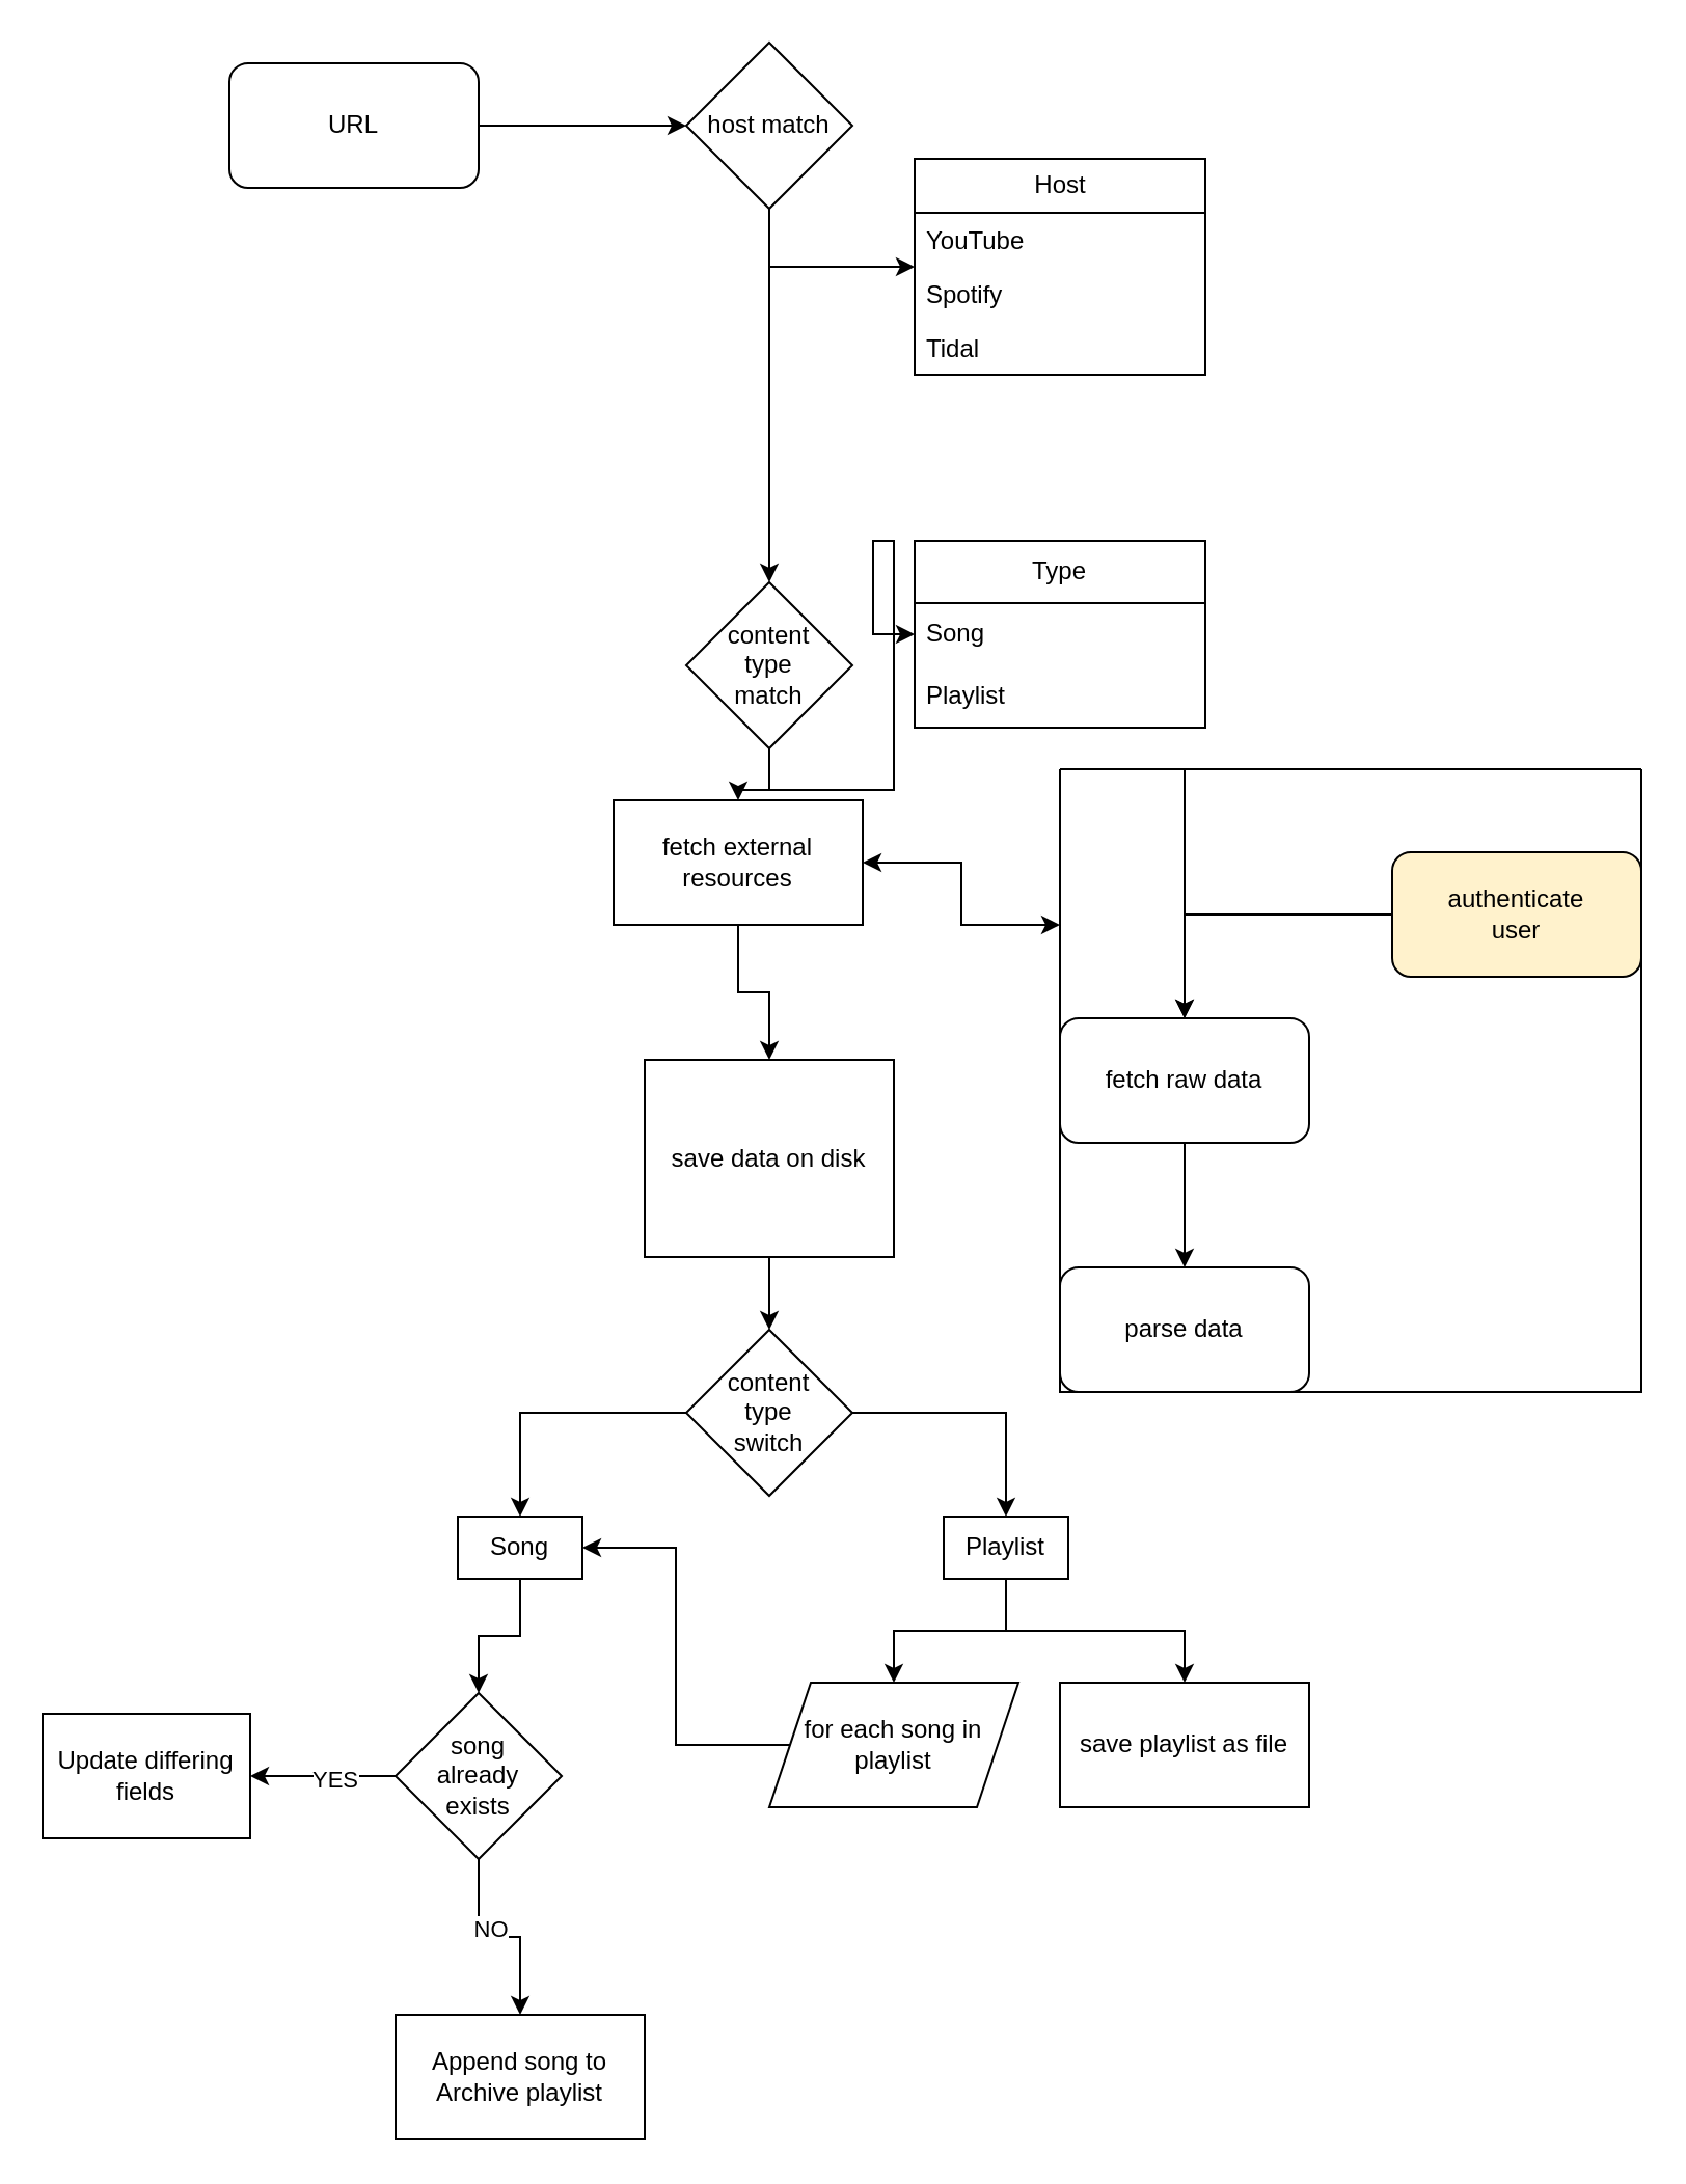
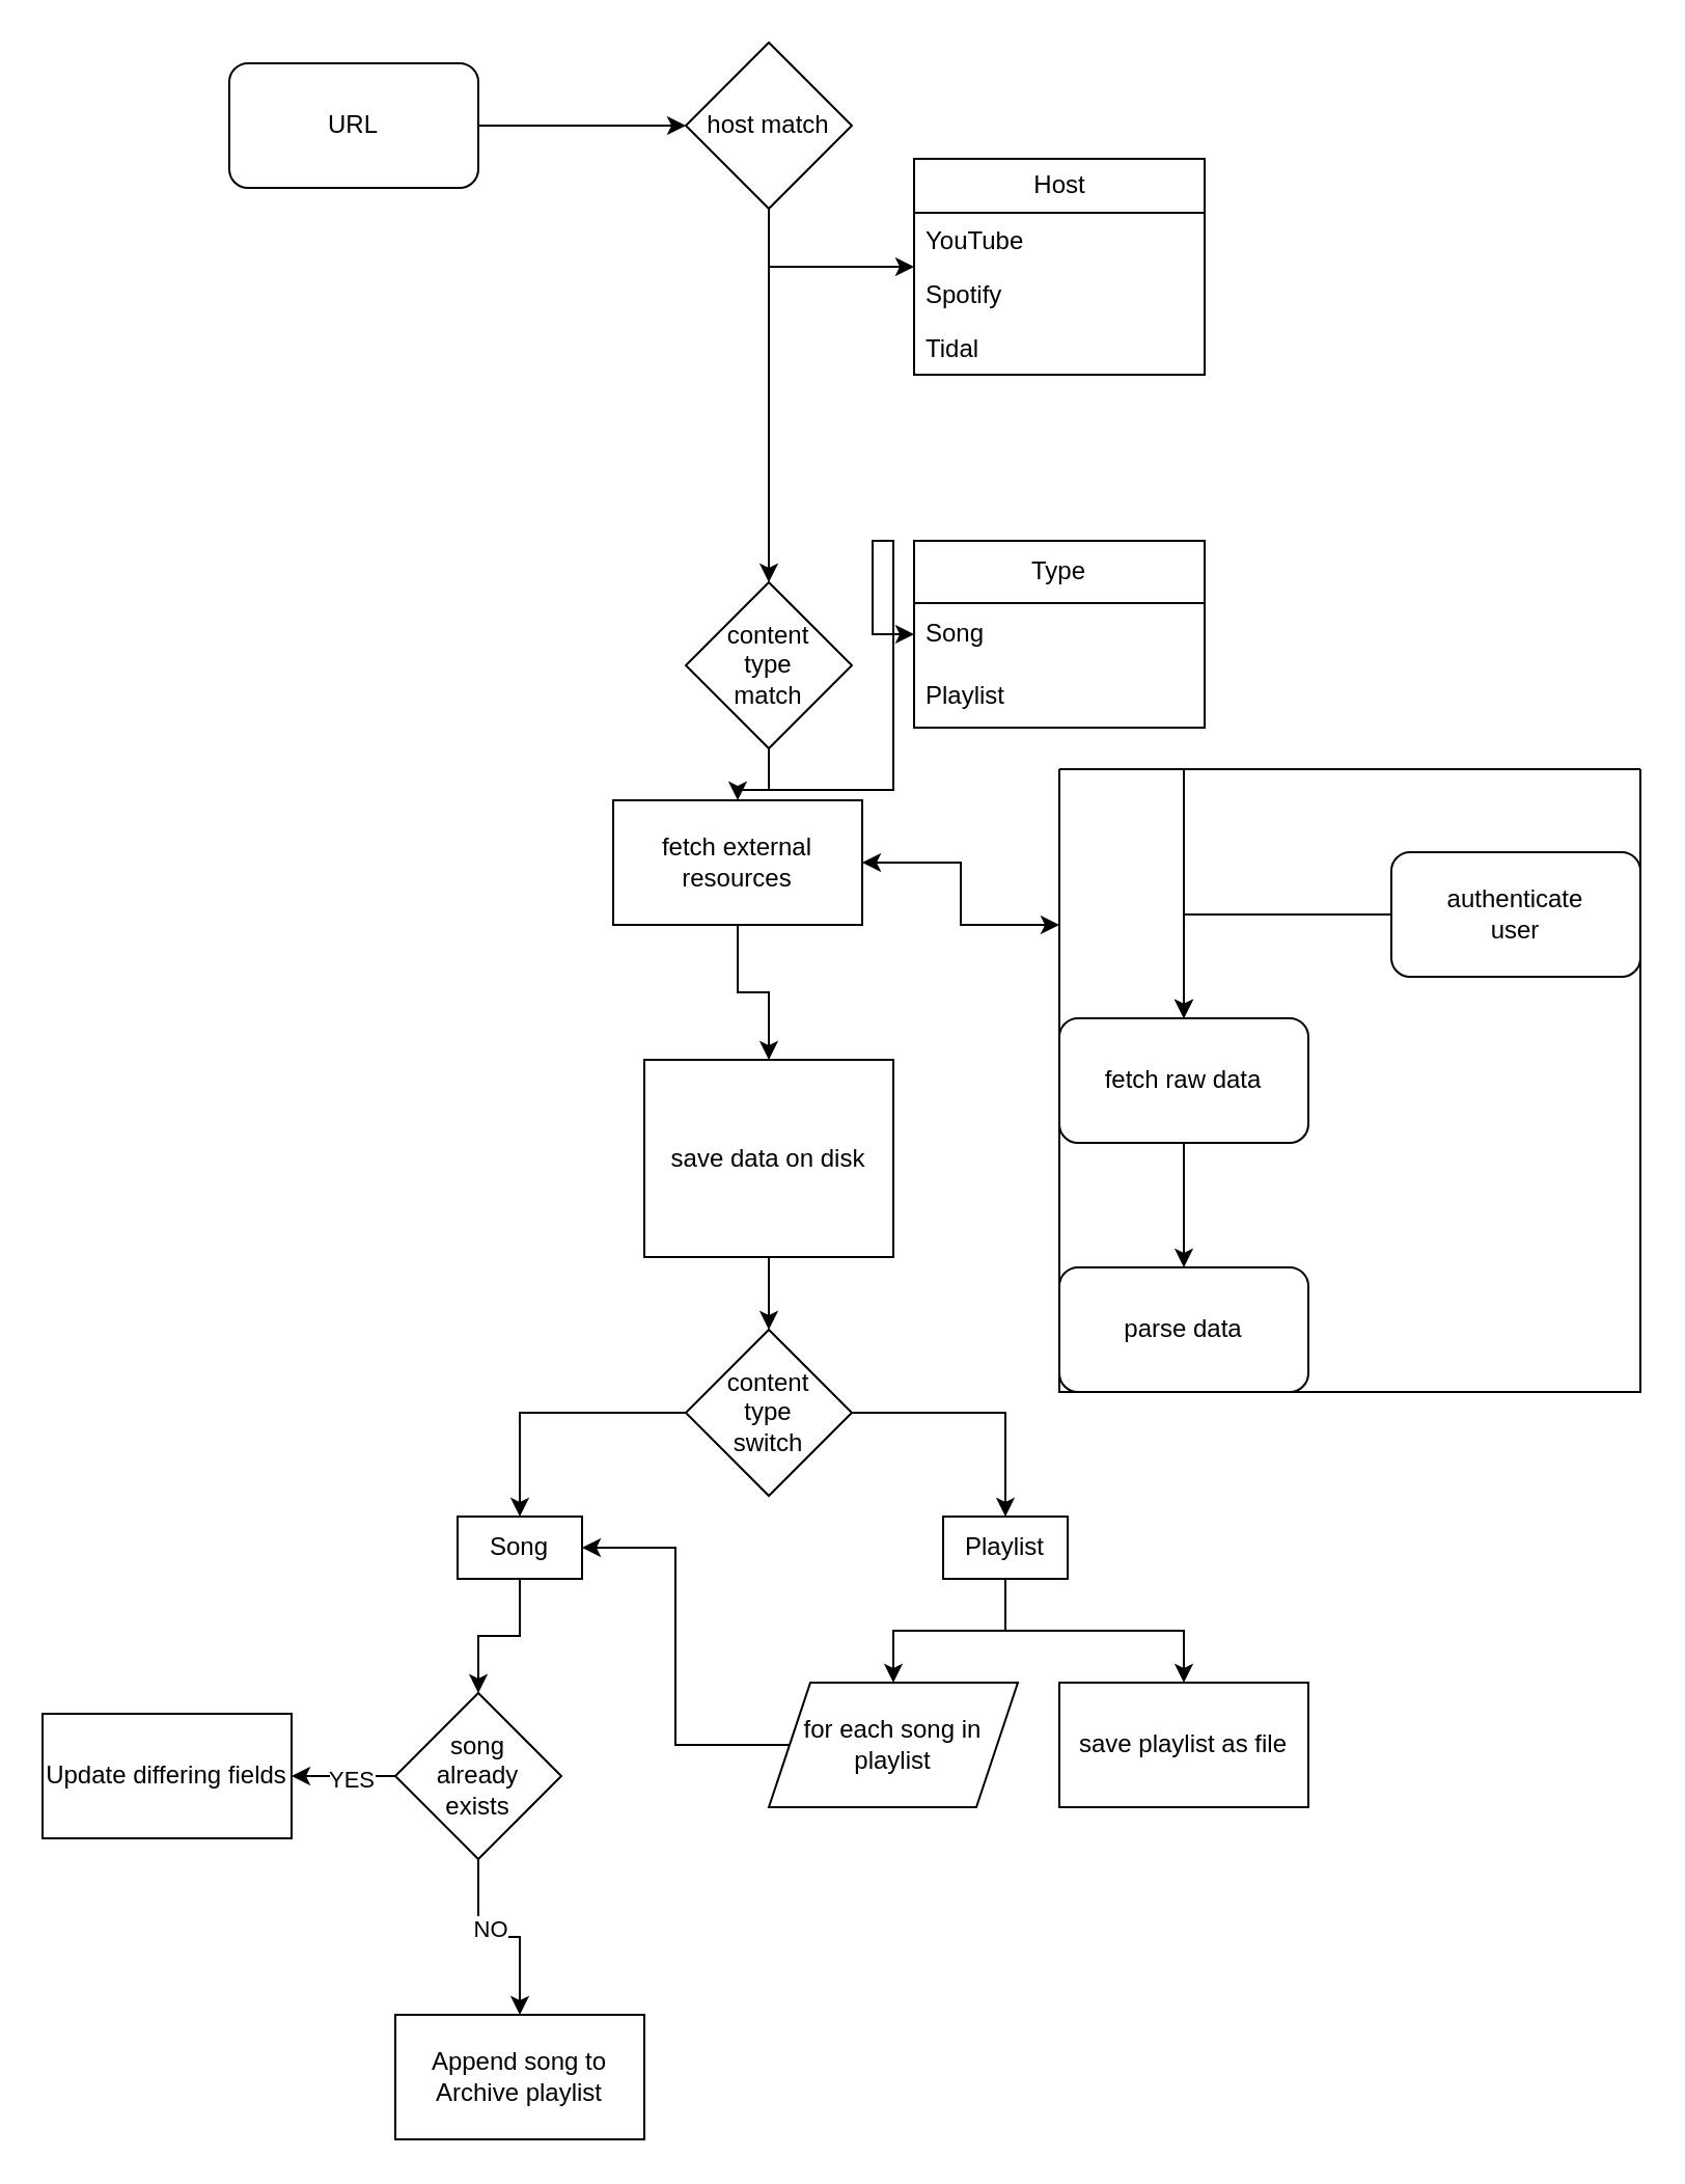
- <mxCell id="22" value="authenticate&lt;br&gt;user" style="rounded=1;whiteSpace=wrap;html=1;fillColor=#fff2cc;" vertex="1" parent="18"><mxGeometry x="160" y="40" width="120" height="60" as="geometry" /></mxCell>
+ <mxCell id="22" value="authenticate&lt;br&gt;user" style="rounded=1;whiteSpace=wrap;html=1;" vertex="1" parent="18"><mxGeometry x="160" y="40" width="120" height="60" as="geometry" /></mxCell>
- <mxCell id="45" value="Update differing fields" style="rounded=0;whiteSpace=wrap;html=1;" vertex="1" parent="1"><mxGeometry x="20" y="825" width="100" height="60" as="geometry" /></mxCell>
+ <mxCell id="45" value="Update differing fields" style="rounded=0;whiteSpace=wrap;html=1;" vertex="1" parent="1"><mxGeometry x="20" y="825" width="120" height="60" as="geometry" /></mxCell>
